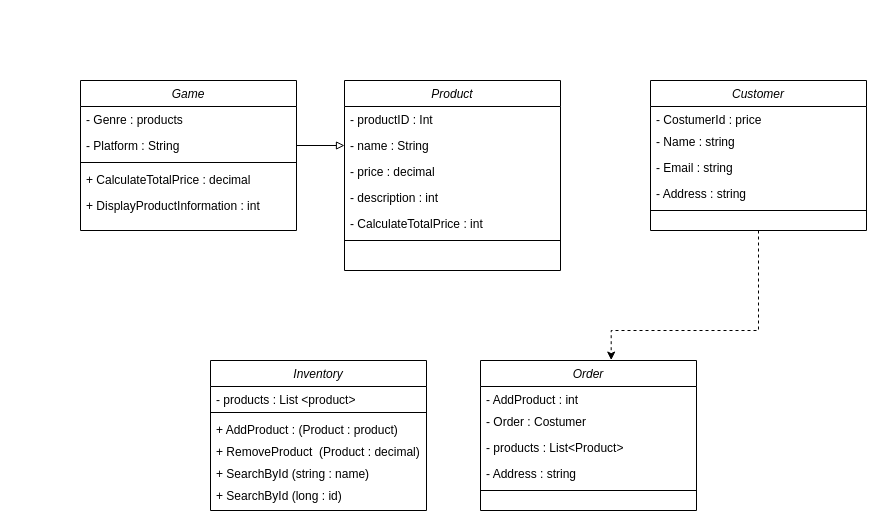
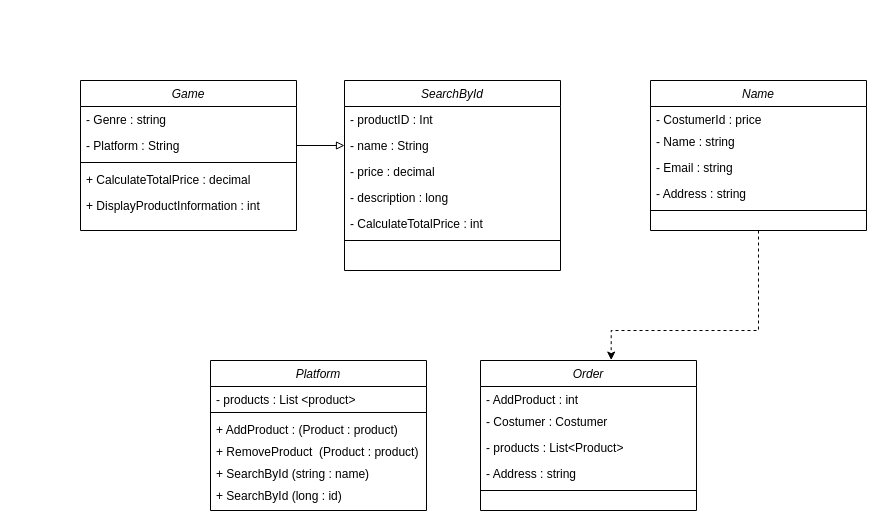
- <mxCell id="2" value="Product" style="swimlane;fontStyle=2;align=center;verticalAlign=top;childLayout=stackLayout;horizontal=1;startSize=26;horizontalStack=0;resizeParent=1;resizeLast=0;collapsible=1;marginBottom=0;rounded=0;shadow=0;strokeWidth=1;" parent="1" vertex="1"><mxGeometry x="344" y="80" width="216" height="190" as="geometry"><mxRectangle x="230" y="140" width="160" height="26" as="alternateBounds" /></mxGeometry></mxCell>
+ <mxCell id="2" value="SearchById" style="swimlane;fontStyle=2;align=center;verticalAlign=top;childLayout=stackLayout;horizontal=1;startSize=26;horizontalStack=0;resizeParent=1;resizeLast=0;collapsible=1;marginBottom=0;rounded=0;shadow=0;strokeWidth=1;" parent="1" vertex="1"><mxGeometry x="344" y="80" width="216" height="190" as="geometry"><mxRectangle x="230" y="140" width="160" height="26" as="alternateBounds" /></mxGeometry></mxCell>
- <mxCell id="16" value="Customer" style="swimlane;fontStyle=2;align=center;verticalAlign=top;childLayout=stackLayout;horizontal=1;startSize=26;horizontalStack=0;resizeParent=1;resizeLast=0;collapsible=1;marginBottom=0;rounded=0;shadow=0;strokeWidth=1;" parent="1" vertex="1"><mxGeometry x="650" y="80" width="216" height="150" as="geometry"><mxRectangle x="230" y="140" width="160" height="26" as="alternateBounds" /></mxGeometry></mxCell>
+ <mxCell id="16" value="Name" style="swimlane;fontStyle=2;align=center;verticalAlign=top;childLayout=stackLayout;horizontal=1;startSize=26;horizontalStack=0;resizeParent=1;resizeLast=0;collapsible=1;marginBottom=0;rounded=0;shadow=0;strokeWidth=1;" parent="1" vertex="1"><mxGeometry x="650" y="80" width="216" height="150" as="geometry"><mxRectangle x="230" y="140" width="160" height="26" as="alternateBounds" /></mxGeometry></mxCell>
- <mxCell id="10" value="- Genre : products" style="text;align=left;verticalAlign=top;spacingLeft=4;spacingRight=4;overflow=hidden;rotatable=0;points=[[0,0.5],[1,0.5]];portConstraint=eastwest;" parent="9" vertex="1"><mxGeometry y="26" width="216" height="26" as="geometry" /></mxCell>
+ <mxCell id="10" value="- Genre : string" style="text;align=left;verticalAlign=top;spacingLeft=4;spacingRight=4;overflow=hidden;rotatable=0;points=[[0,0.5],[1,0.5]];portConstraint=eastwest;" parent="9" vertex="1"><mxGeometry y="26" width="216" height="26" as="geometry" /></mxCell>
- <mxCell id="6" value="- description : int&#10;" style="text;align=left;verticalAlign=top;spacingLeft=4;spacingRight=4;overflow=hidden;rotatable=0;points=[[0,0.5],[1,0.5]];portConstraint=eastwest;rounded=0;shadow=0;html=0;" parent="2" vertex="1"><mxGeometry y="104" width="216" height="26" as="geometry" /></mxCell>
+ <mxCell id="6" value="- description : long&#10;" style="text;align=left;verticalAlign=top;spacingLeft=4;spacingRight=4;overflow=hidden;rotatable=0;points=[[0,0.5],[1,0.5]];portConstraint=eastwest;rounded=0;shadow=0;html=0;" parent="2" vertex="1"><mxGeometry y="104" width="216" height="26" as="geometry" /></mxCell>
- <mxCell id="30" value="Inventory" style="swimlane;fontStyle=2;align=center;verticalAlign=top;childLayout=stackLayout;horizontal=1;startSize=26;horizontalStack=0;resizeParent=1;resizeLast=0;collapsible=1;marginBottom=0;rounded=0;shadow=0;strokeWidth=1;" parent="1" vertex="1"><mxGeometry x="210" y="360" width="216" height="150" as="geometry"><mxRectangle x="230" y="140" width="160" height="26" as="alternateBounds" /></mxGeometry></mxCell>
+ <mxCell id="30" value="Platform" style="swimlane;fontStyle=2;align=center;verticalAlign=top;childLayout=stackLayout;horizontal=1;startSize=26;horizontalStack=0;resizeParent=1;resizeLast=0;collapsible=1;marginBottom=0;rounded=0;shadow=0;strokeWidth=1;" parent="1" vertex="1"><mxGeometry x="210" y="360" width="216" height="150" as="geometry"><mxRectangle x="230" y="140" width="160" height="26" as="alternateBounds" /></mxGeometry></mxCell>
- <mxCell id="24" value="- Order : Costumer" style="text;align=left;verticalAlign=top;spacingLeft=4;spacingRight=4;overflow=hidden;rotatable=0;points=[[0,0.5],[1,0.5]];portConstraint=eastwest;rounded=0;shadow=0;html=0;" parent="22" vertex="1"><mxGeometry y="48" width="216" height="26" as="geometry" /></mxCell>
+ <mxCell id="24" value="- Costumer : Costumer" style="text;align=left;verticalAlign=top;spacingLeft=4;spacingRight=4;overflow=hidden;rotatable=0;points=[[0,0.5],[1,0.5]];portConstraint=eastwest;rounded=0;shadow=0;html=0;" parent="22" vertex="1"><mxGeometry y="48" width="216" height="26" as="geometry" /></mxCell>
- <mxCell id="34" value="+ RemoveProduct  (Product : decimal)" style="text;align=left;verticalAlign=top;spacingLeft=4;spacingRight=4;overflow=hidden;rotatable=0;points=[[0,0.5],[1,0.5]];portConstraint=eastwest;" parent="30" vertex="1"><mxGeometry y="78" width="216" height="22" as="geometry" /></mxCell>
+ <mxCell id="34" value="+ RemoveProduct  (Product : product)" style="text;align=left;verticalAlign=top;spacingLeft=4;spacingRight=4;overflow=hidden;rotatable=0;points=[[0,0.5],[1,0.5]];portConstraint=eastwest;" parent="30" vertex="1"><mxGeometry y="78" width="216" height="22" as="geometry" /></mxCell>
